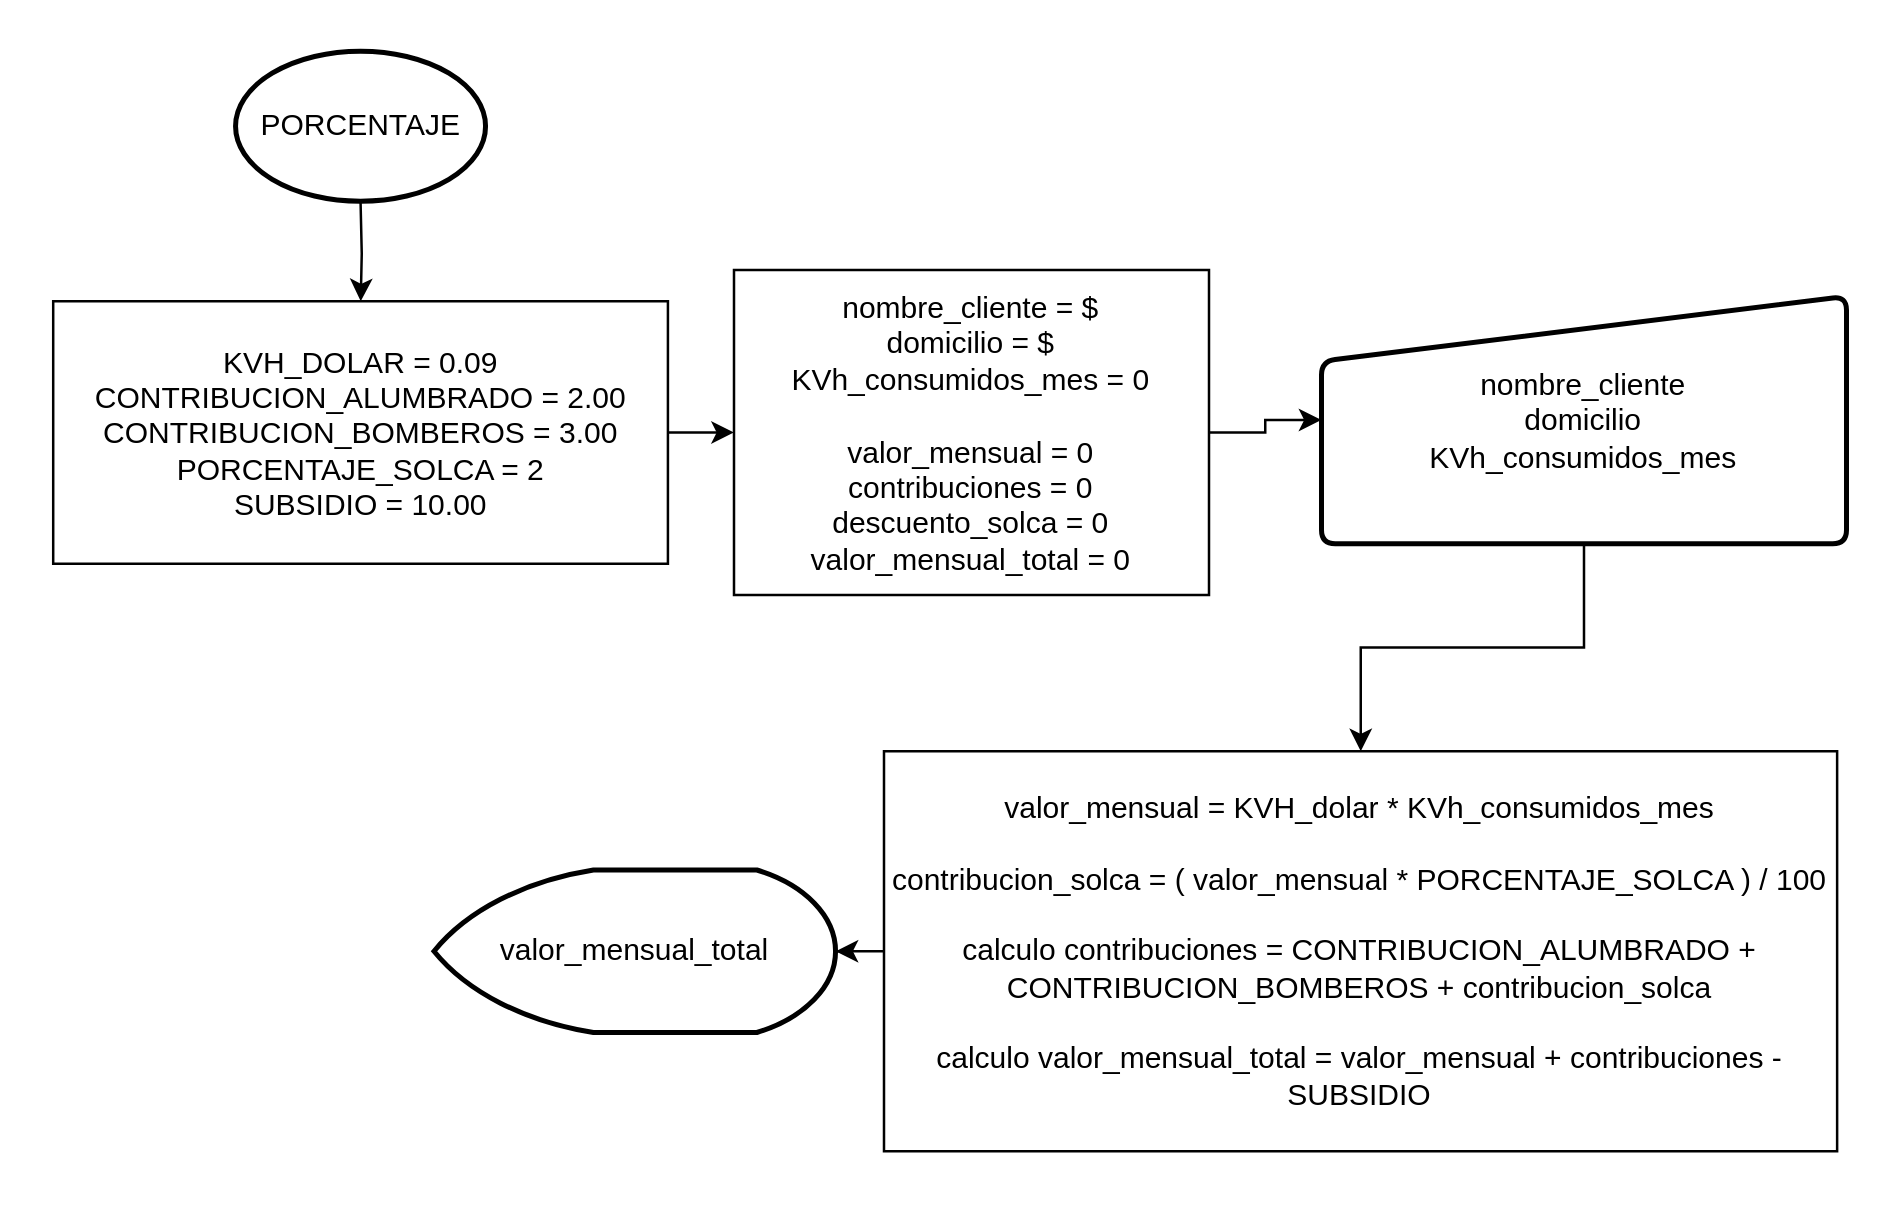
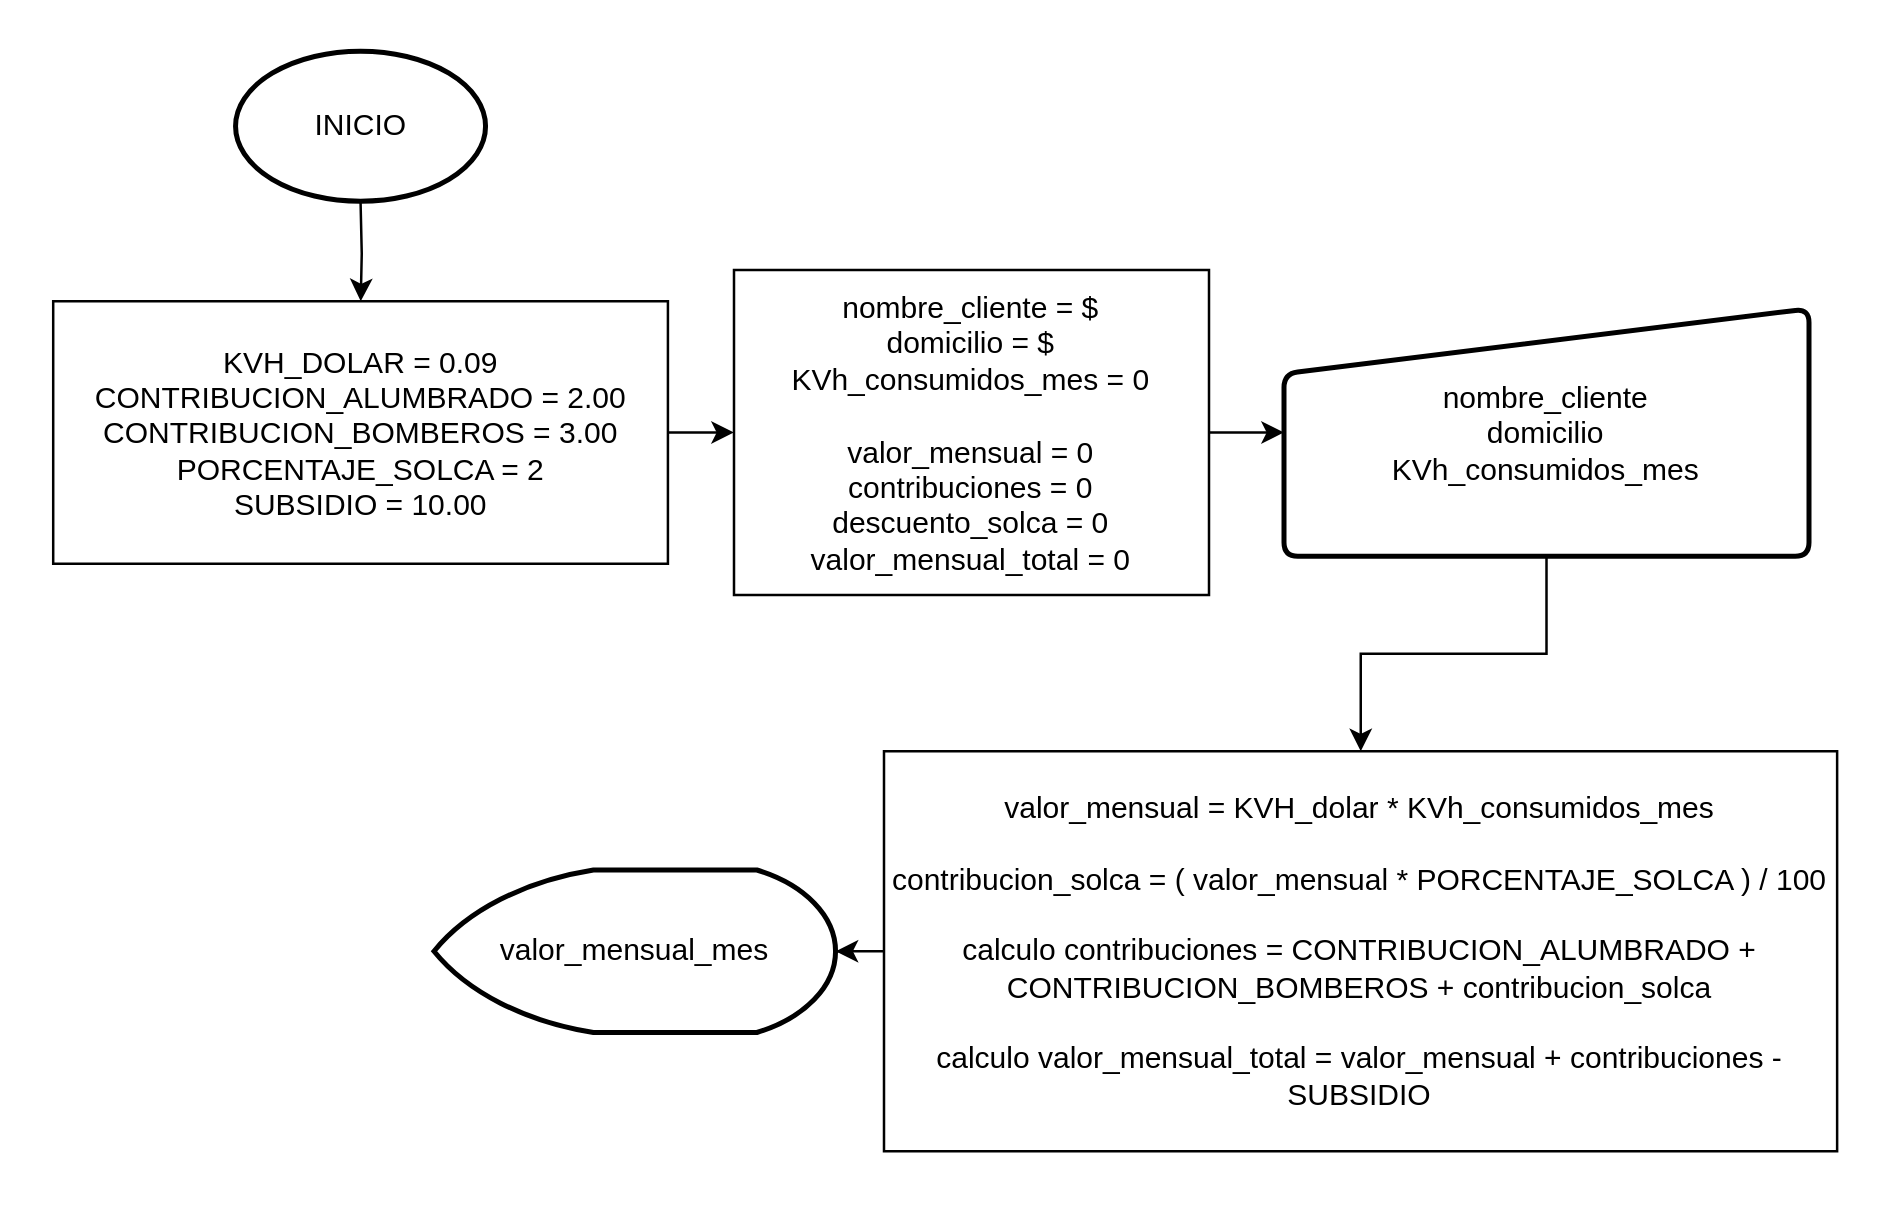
- <mxCell id="10" value="PORCENTAJE" style="strokeWidth=2;html=1;shape=mxgraph.flowchart.start_1;whiteSpace=wrap;" parent="1" vertex="1"><mxGeometry x="93.62" y="20" width="100" height="60" as="geometry" /></mxCell>
+ <mxCell id="10" value="INICIO" style="strokeWidth=2;html=1;shape=mxgraph.flowchart.start_1;whiteSpace=wrap;" parent="1" vertex="1"><mxGeometry x="93.62" y="20" width="100" height="60" as="geometry" /></mxCell>
- <mxCell id="12" value="nombre_cliente&lt;br&gt;domicilio&lt;br&gt;KVh_consumidos_mes" style="html=1;strokeWidth=2;shape=manualInput;whiteSpace=wrap;rounded=1;size=26;arcSize=11;" parent="1" vertex="1"><mxGeometry x="528" y="118" width="210" height="99" as="geometry" /></mxCell>
+ <mxCell id="12" value="nombre_cliente&lt;br&gt;domicilio&lt;br&gt;KVh_consumidos_mes" style="html=1;strokeWidth=2;shape=manualInput;whiteSpace=wrap;rounded=1;size=26;arcSize=11;" parent="1" vertex="1"><mxGeometry x="513" y="123" width="210" height="99" as="geometry" /></mxCell>
- <mxCell id="9" value="valor_mensual_total" style="strokeWidth=2;html=1;shape=mxgraph.flowchart.display;whiteSpace=wrap;" parent="1" vertex="1"><mxGeometry x="173" y="347.5" width="160.62" height="65" as="geometry" /></mxCell>
+ <mxCell id="9" value="valor_mensual_mes" style="strokeWidth=2;html=1;shape=mxgraph.flowchart.display;whiteSpace=wrap;" parent="1" vertex="1"><mxGeometry x="173" y="347.5" width="160.62" height="65" as="geometry" /></mxCell>
